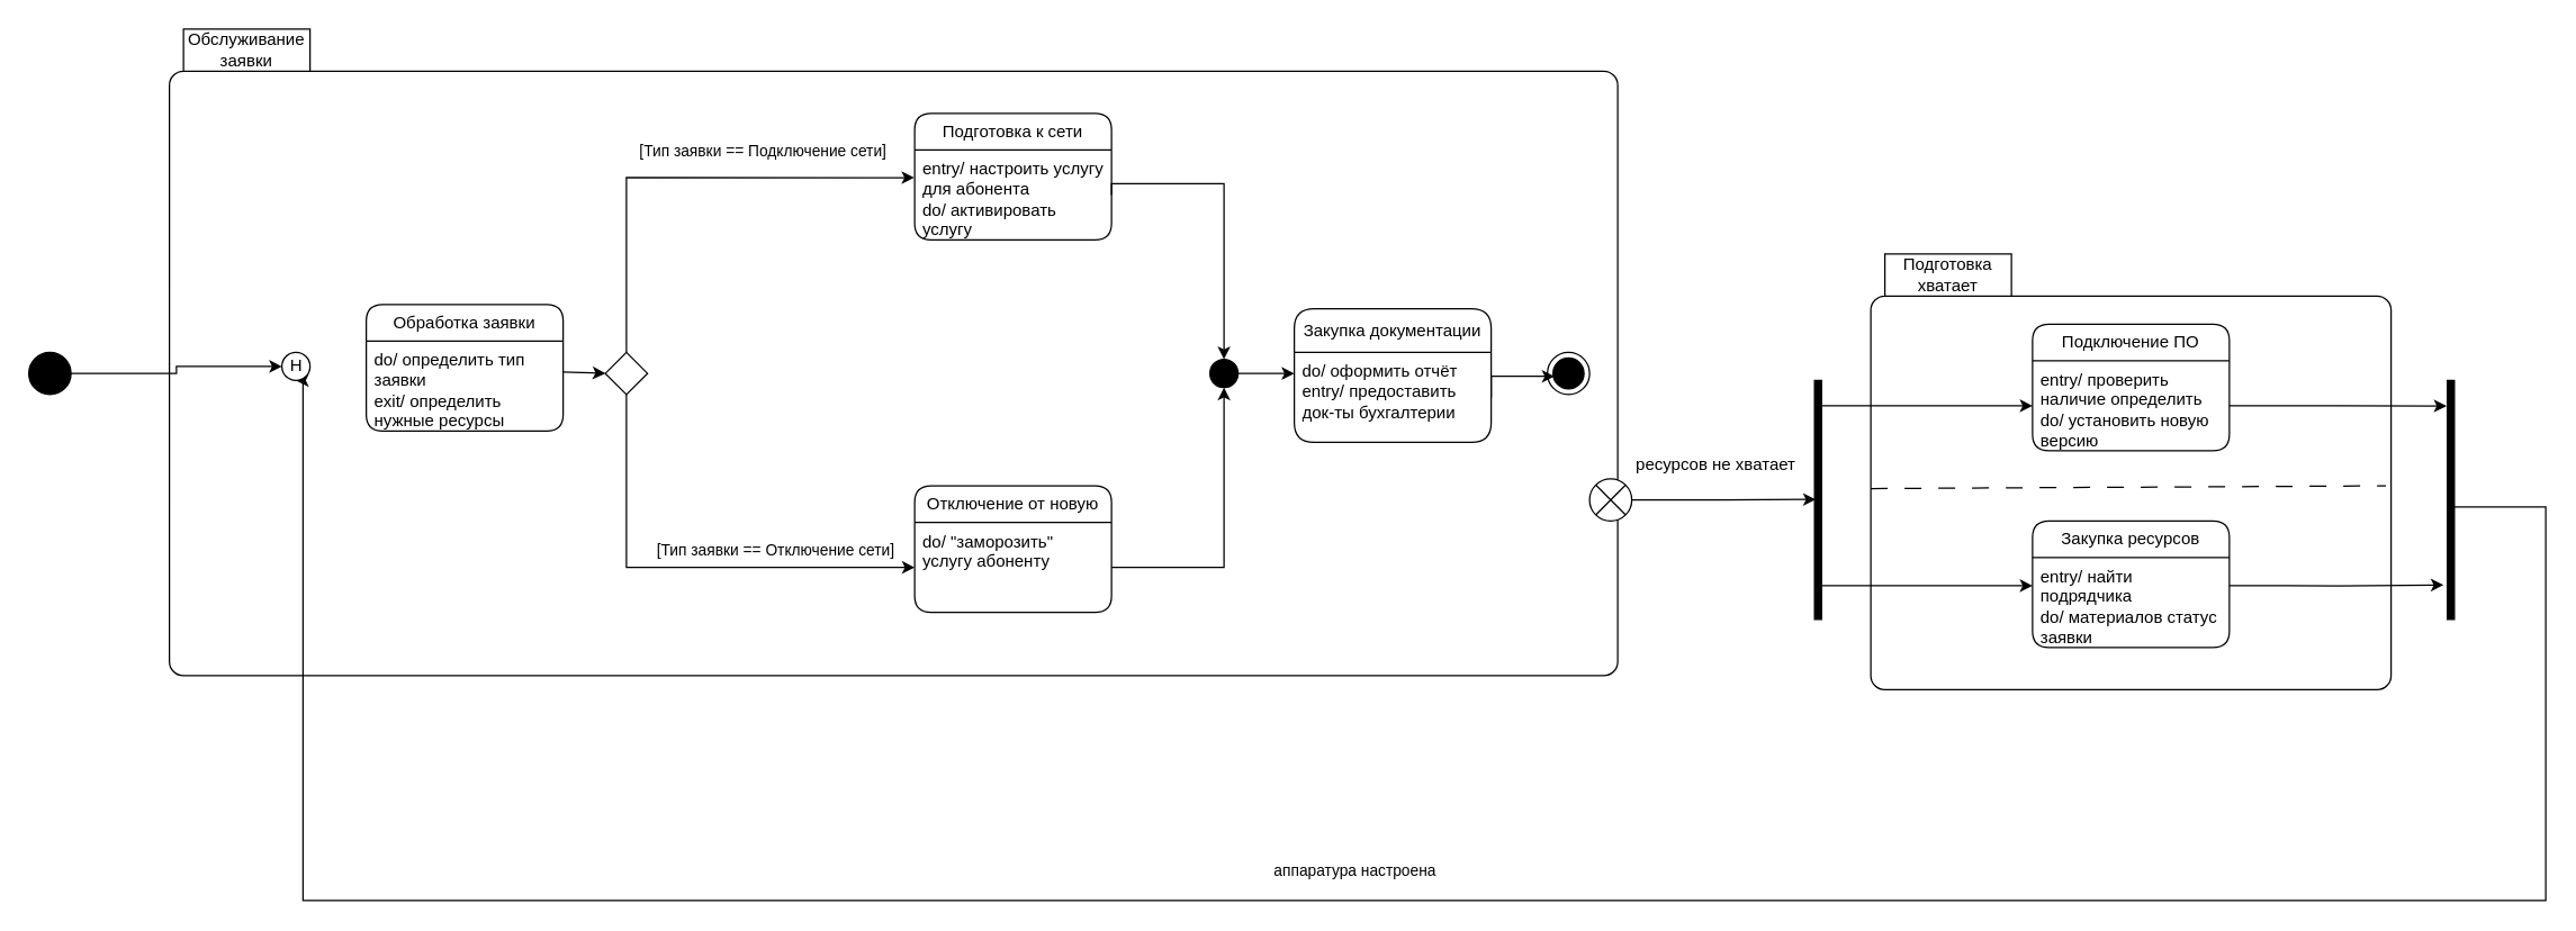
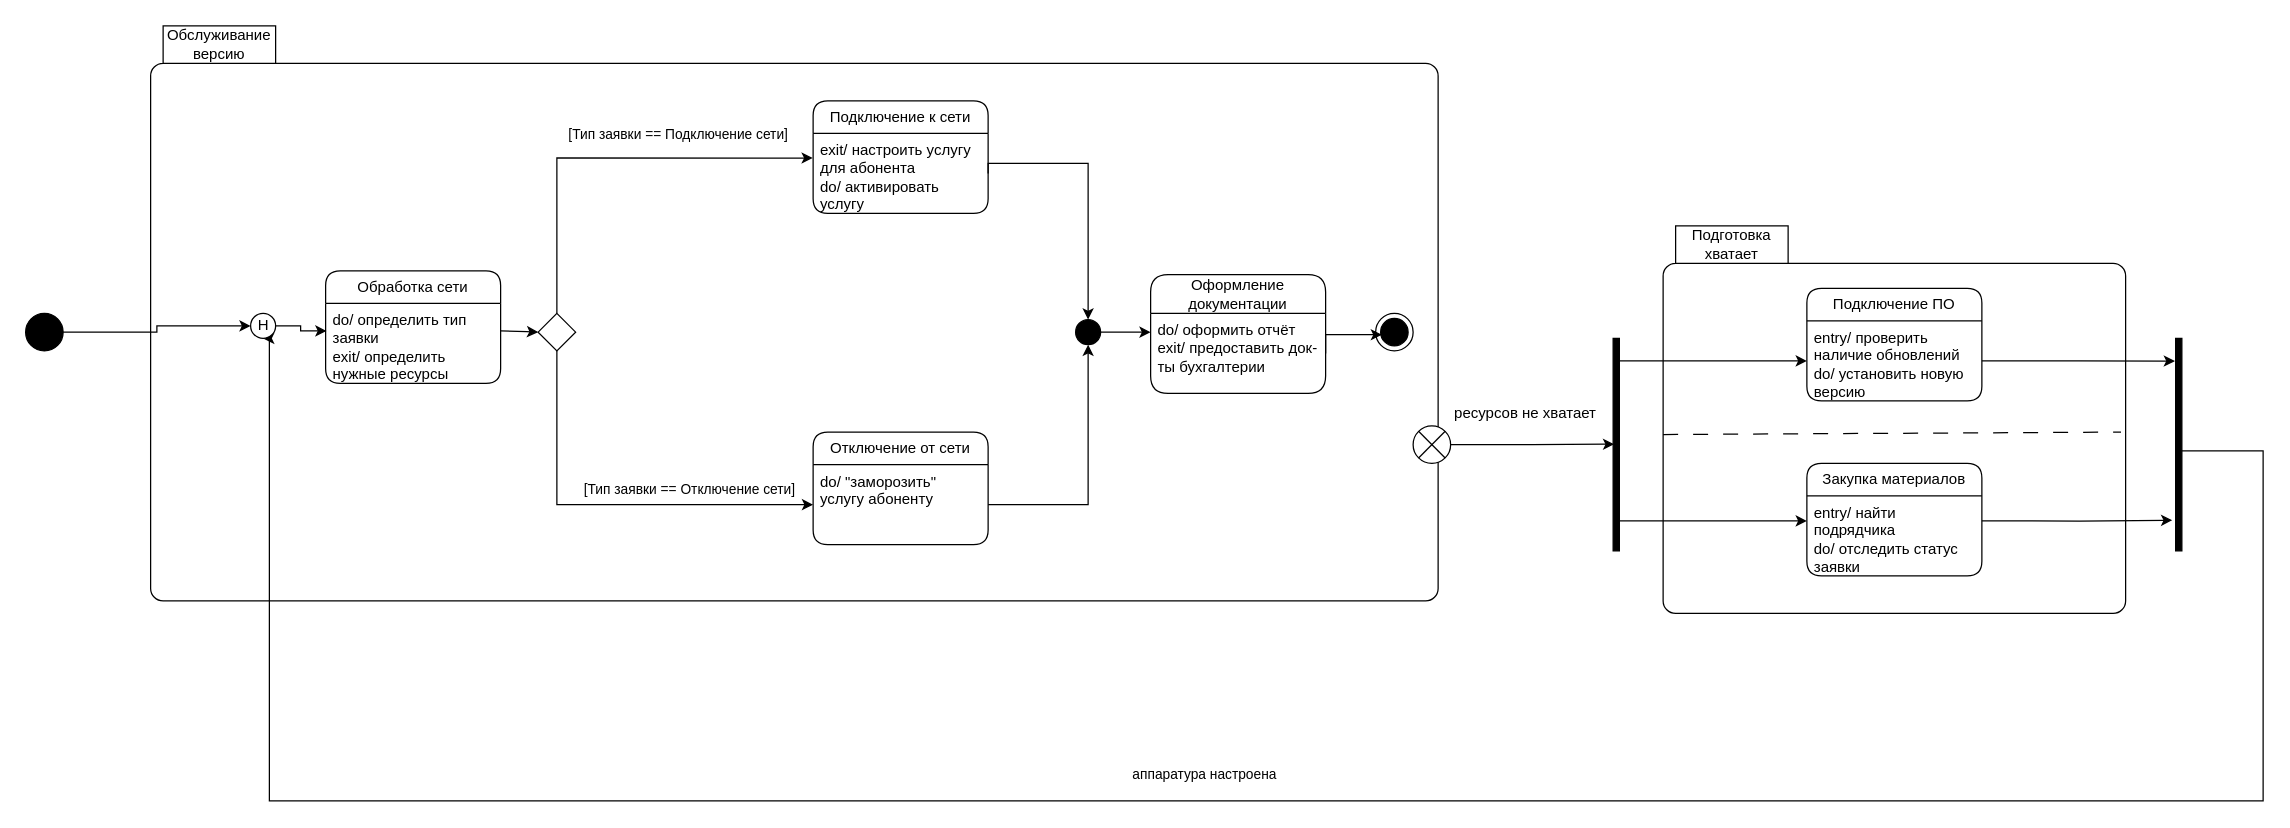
- <mxCell id="2" value="Обслуживание заявки" style="shape=folder;align=center;verticalAlign=middle;fontStyle=0;tabWidth=100;tabHeight=30;tabPosition=left;html=1;boundedLbl=1;labelInHeader=1;rounded=1;absoluteArcSize=1;arcSize=10;whiteSpace=wrap;" vertex="1" parent="1"><mxGeometry x="120" y="20" width="1030" height="460" as="geometry" /></mxCell>
+ <mxCell id="2" value="Обслуживание версию" style="shape=folder;align=center;verticalAlign=middle;fontStyle=0;tabWidth=100;tabHeight=30;tabPosition=left;html=1;boundedLbl=1;labelInHeader=1;rounded=1;absoluteArcSize=1;arcSize=10;whiteSpace=wrap;" vertex="1" parent="1"><mxGeometry x="120" y="20" width="1030" height="460" as="geometry" /></mxCell>
- <mxCell id="10" value="Подготовка к сети" style="swimlane;fontStyle=0;childLayout=stackLayout;horizontal=1;startSize=26;fillColor=none;horizontalStack=0;resizeParent=1;resizeParentMax=0;resizeLast=0;collapsible=1;marginBottom=0;whiteSpace=wrap;html=1;rounded=1;" vertex="1" parent="1"><mxGeometry x="650" y="80" width="140" height="90" as="geometry" /></mxCell>
+ <mxCell id="10" value="Подключение к сети" style="swimlane;fontStyle=0;childLayout=stackLayout;horizontal=1;startSize=26;fillColor=none;horizontalStack=0;resizeParent=1;resizeParentMax=0;resizeLast=0;collapsible=1;marginBottom=0;whiteSpace=wrap;html=1;rounded=1;" vertex="1" parent="1"><mxGeometry x="650" y="80" width="140" height="90" as="geometry" /></mxCell>
- <mxCell id="11" value="&lt;div&gt;entry/ настроить услугу для абонента&lt;/div&gt;do/ активировать услугу" style="text;strokeColor=none;fillColor=none;align=left;verticalAlign=top;spacingLeft=4;spacingRight=4;overflow=hidden;rotatable=0;points=[[0,0.5],[1,0.5]];portConstraint=eastwest;whiteSpace=wrap;html=1;" vertex="1" parent="10"><mxGeometry y="26" width="140" height="64" as="geometry" /></mxCell>
+ <mxCell id="11" value="&lt;div&gt;exit/ настроить услугу для абонента&lt;/div&gt;do/ активировать услугу" style="text;strokeColor=none;fillColor=none;align=left;verticalAlign=top;spacingLeft=4;spacingRight=4;overflow=hidden;rotatable=0;points=[[0,0.5],[1,0.5]];portConstraint=eastwest;whiteSpace=wrap;html=1;" vertex="1" parent="10"><mxGeometry y="26" width="140" height="64" as="geometry" /></mxCell>
- <mxCell id="8" value="Обработка заявки" style="swimlane;fontStyle=0;childLayout=stackLayout;horizontal=1;startSize=26;fillColor=none;horizontalStack=0;resizeParent=1;resizeParentMax=0;resizeLast=0;collapsible=1;marginBottom=0;whiteSpace=wrap;html=1;rounded=1;" vertex="1" parent="1"><mxGeometry x="260" y="216" width="140" height="90" as="geometry"><mxRectangle x="610" y="456" width="150" height="30" as="alternateBounds" /></mxGeometry></mxCell>
+ <mxCell id="8" value="Обработка сети" style="swimlane;fontStyle=0;childLayout=stackLayout;horizontal=1;startSize=26;fillColor=none;horizontalStack=0;resizeParent=1;resizeParentMax=0;resizeLast=0;collapsible=1;marginBottom=0;whiteSpace=wrap;html=1;rounded=1;" vertex="1" parent="1"><mxGeometry x="260" y="216" width="140" height="90" as="geometry"><mxRectangle x="610" y="456" width="150" height="30" as="alternateBounds" /></mxGeometry></mxCell>
- <mxCell id="19" value="Закупка документации" style="swimlane;fontStyle=0;childLayout=stackLayout;horizontal=1;startSize=31;fillColor=none;horizontalStack=0;resizeParent=1;resizeParentMax=0;resizeLast=0;collapsible=1;marginBottom=0;whiteSpace=wrap;html=1;rounded=1;" vertex="1" parent="1"><mxGeometry x="920" y="219" width="140" height="95" as="geometry" /></mxCell>
+ <mxCell id="19" value="Оформление документации" style="swimlane;fontStyle=0;childLayout=stackLayout;horizontal=1;startSize=31;fillColor=none;horizontalStack=0;resizeParent=1;resizeParentMax=0;resizeLast=0;collapsible=1;marginBottom=0;whiteSpace=wrap;html=1;rounded=1;" vertex="1" parent="1"><mxGeometry x="920" y="219" width="140" height="95" as="geometry" /></mxCell>
+ <mxCell id="43" style="edgeStyle=orthogonalEdgeStyle;rounded=0;orthogonalLoop=1;jettySize=auto;html=1;exitX=1;exitY=0.5;exitDx=0;exitDy=0;entryX=0.005;entryY=0.344;entryDx=0;entryDy=0;entryPerimeter=0;" edge="1" parent="1" source="41" target="9"><mxGeometry relative="1" as="geometry" /></mxCell>
- <mxCell id="20" value="do/ оформить отчёт&lt;div&gt;entry/ предоставить док-ты бухгалтерии&lt;/div&gt;" style="text;strokeColor=none;fillColor=none;align=left;verticalAlign=top;spacingLeft=4;spacingRight=4;overflow=hidden;rotatable=0;points=[[0,0.5],[1,0.5]];portConstraint=eastwest;whiteSpace=wrap;html=1;" vertex="1" parent="19"><mxGeometry y="31" width="140" height="64" as="geometry" /></mxCell>
+ <mxCell id="20" value="do/ оформить отчёт&lt;div&gt;exit/ предоставить док-ты бухгалтерии&lt;/div&gt;" style="text;strokeColor=none;fillColor=none;align=left;verticalAlign=top;spacingLeft=4;spacingRight=4;overflow=hidden;rotatable=0;points=[[0,0.5],[1,0.5]];portConstraint=eastwest;whiteSpace=wrap;html=1;" vertex="1" parent="19"><mxGeometry y="31" width="140" height="64" as="geometry" /></mxCell>
- <mxCell id="27" value="entry/ проверить наличие определить&lt;div&gt;do/ установить новую версию&lt;/div&gt;" style="text;strokeColor=none;fillColor=none;align=left;verticalAlign=top;spacingLeft=4;spacingRight=4;overflow=hidden;rotatable=0;points=[[0,0.5],[1,0.5]];portConstraint=eastwest;whiteSpace=wrap;html=1;" vertex="1" parent="26"><mxGeometry y="26" width="140" height="64" as="geometry" /></mxCell>
+ <mxCell id="27" value="entry/ проверить наличие обновлений&lt;div&gt;do/ установить новую версию&lt;/div&gt;" style="text;strokeColor=none;fillColor=none;align=left;verticalAlign=top;spacingLeft=4;spacingRight=4;overflow=hidden;rotatable=0;points=[[0,0.5],[1,0.5]];portConstraint=eastwest;whiteSpace=wrap;html=1;" vertex="1" parent="26"><mxGeometry y="26" width="140" height="64" as="geometry" /></mxCell>
- <mxCell id="12" value="Отключение от новую" style="swimlane;fontStyle=0;childLayout=stackLayout;horizontal=1;startSize=26;fillColor=none;horizontalStack=0;resizeParent=1;resizeParentMax=0;resizeLast=0;collapsible=1;marginBottom=0;whiteSpace=wrap;html=1;rounded=1;" vertex="1" parent="1"><mxGeometry x="650" y="345" width="140" height="90" as="geometry" /></mxCell>
+ <mxCell id="12" value="Отключение от сети" style="swimlane;fontStyle=0;childLayout=stackLayout;horizontal=1;startSize=26;fillColor=none;horizontalStack=0;resizeParent=1;resizeParentMax=0;resizeLast=0;collapsible=1;marginBottom=0;whiteSpace=wrap;html=1;rounded=1;" vertex="1" parent="1"><mxGeometry x="650" y="345" width="140" height="90" as="geometry" /></mxCell>
- <mxCell id="24" value="Закупка ресурсов" style="swimlane;fontStyle=0;childLayout=stackLayout;horizontal=1;startSize=26;fillColor=none;horizontalStack=0;resizeParent=1;resizeParentMax=0;resizeLast=0;collapsible=1;marginBottom=0;whiteSpace=wrap;html=1;rounded=1;" vertex="1" parent="22"><mxGeometry x="225" y="190" width="140" height="90" as="geometry" /></mxCell>
+ <mxCell id="24" value="Закупка материалов" style="swimlane;fontStyle=0;childLayout=stackLayout;horizontal=1;startSize=26;fillColor=none;horizontalStack=0;resizeParent=1;resizeParentMax=0;resizeLast=0;collapsible=1;marginBottom=0;whiteSpace=wrap;html=1;rounded=1;" vertex="1" parent="22"><mxGeometry x="225" y="190" width="140" height="90" as="geometry" /></mxCell>
- <mxCell id="25" value="&lt;div&gt;entry/ найти подрядчика&lt;/div&gt;do/ материалов статус заявки" style="text;strokeColor=none;fillColor=none;align=left;verticalAlign=top;spacingLeft=4;spacingRight=4;overflow=hidden;rotatable=0;points=[[0,0.5],[1,0.5]];portConstraint=eastwest;whiteSpace=wrap;html=1;" vertex="1" parent="24"><mxGeometry y="26" width="140" height="64" as="geometry" /></mxCell>
+ <mxCell id="25" value="&lt;div&gt;entry/ найти подрядчика&lt;/div&gt;do/ отследить статус заявки" style="text;strokeColor=none;fillColor=none;align=left;verticalAlign=top;spacingLeft=4;spacingRight=4;overflow=hidden;rotatable=0;points=[[0,0.5],[1,0.5]];portConstraint=eastwest;whiteSpace=wrap;html=1;" vertex="1" parent="24"><mxGeometry y="26" width="140" height="64" as="geometry" /></mxCell>
